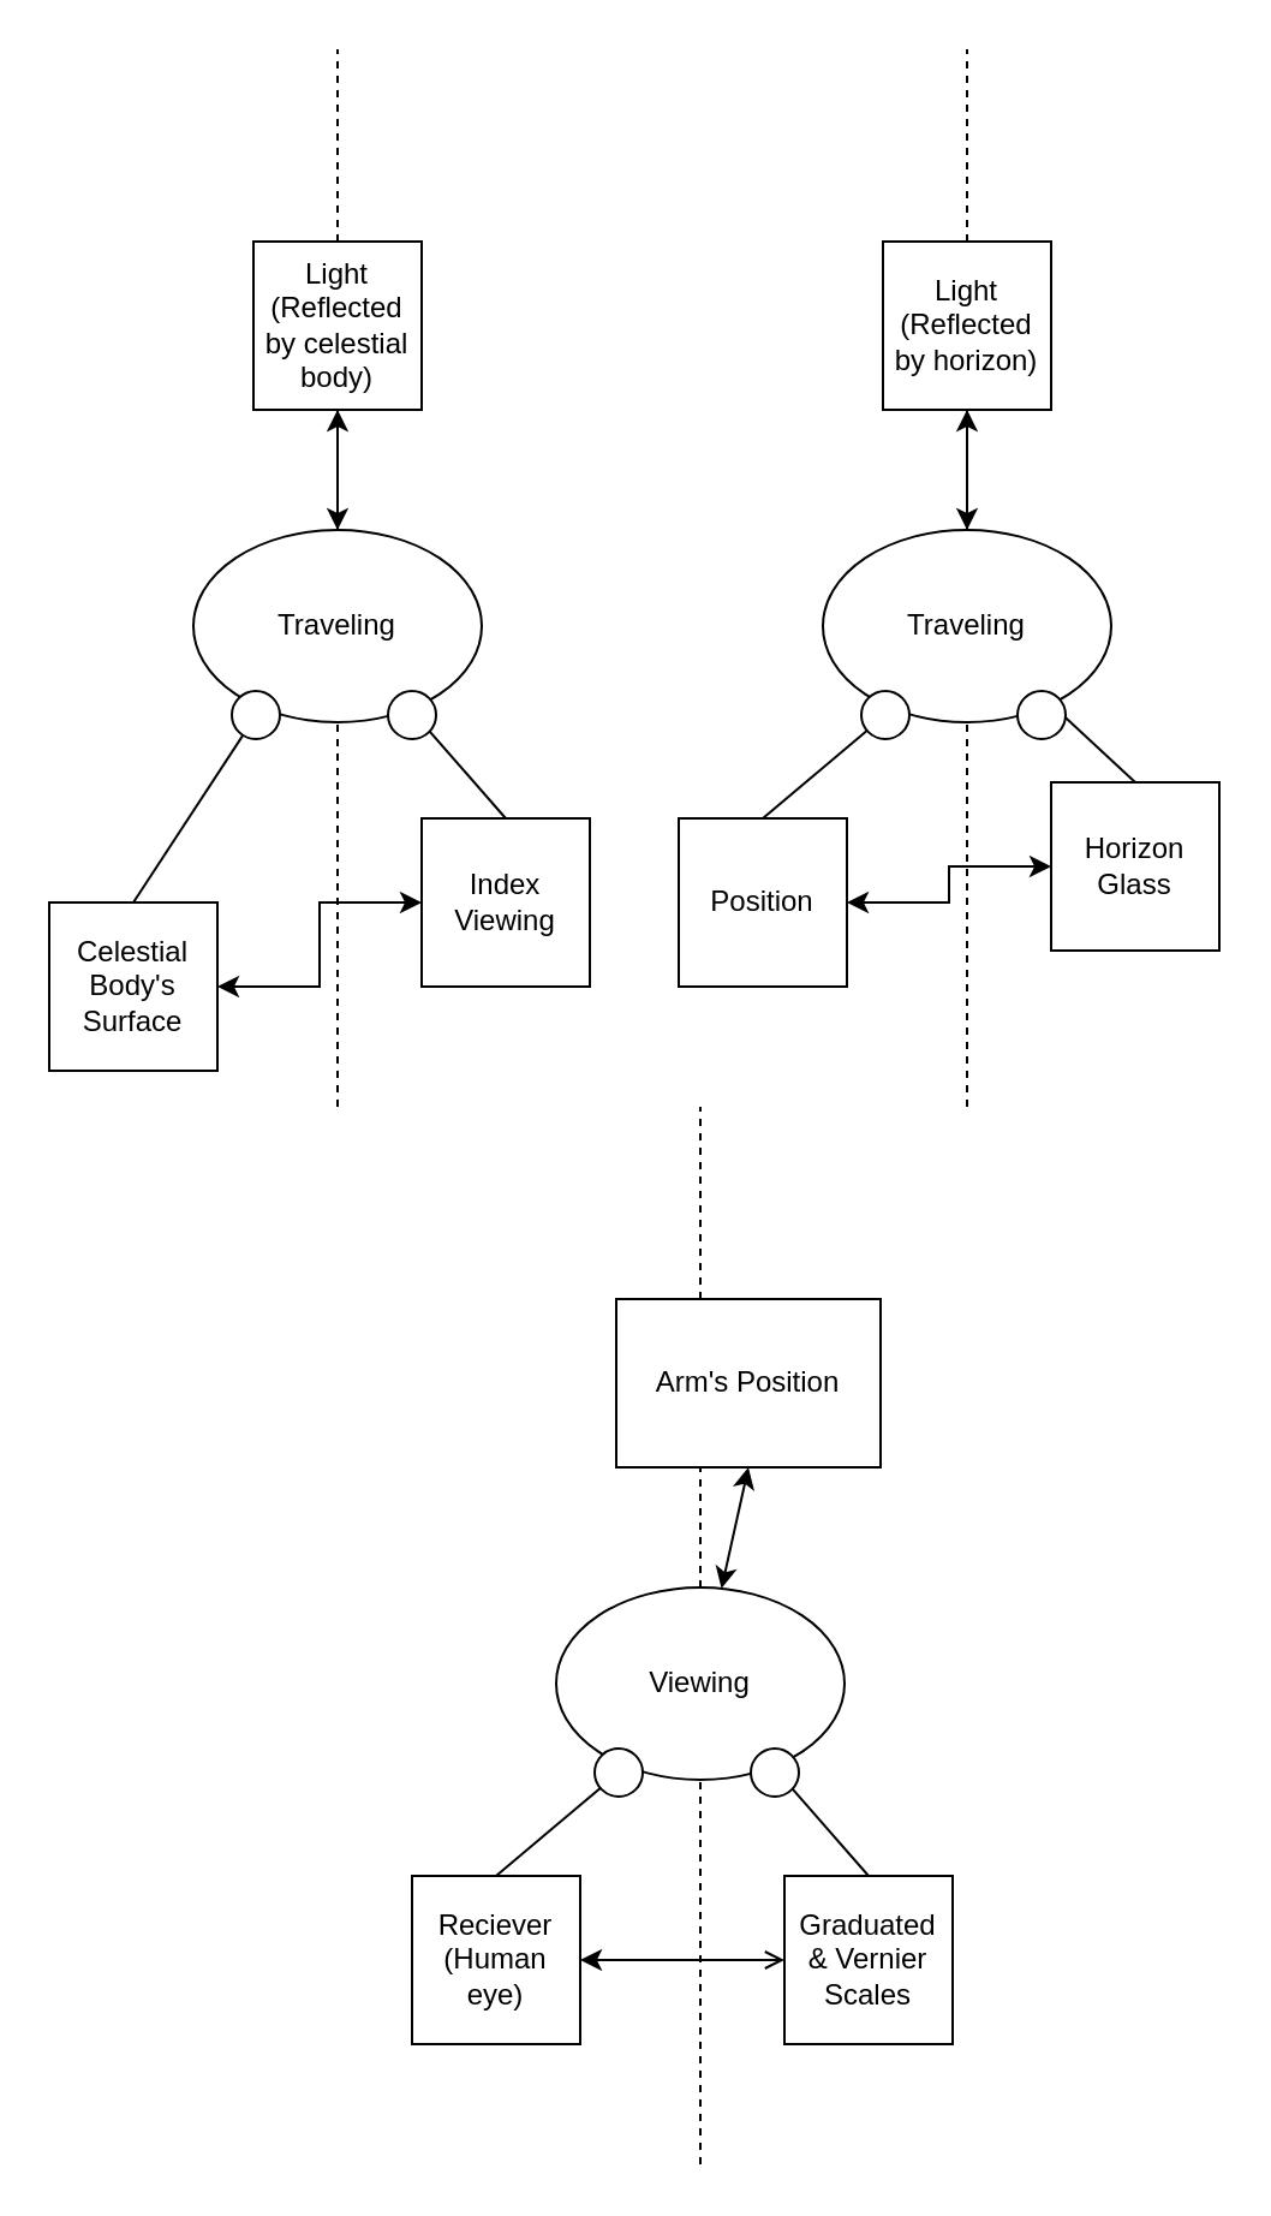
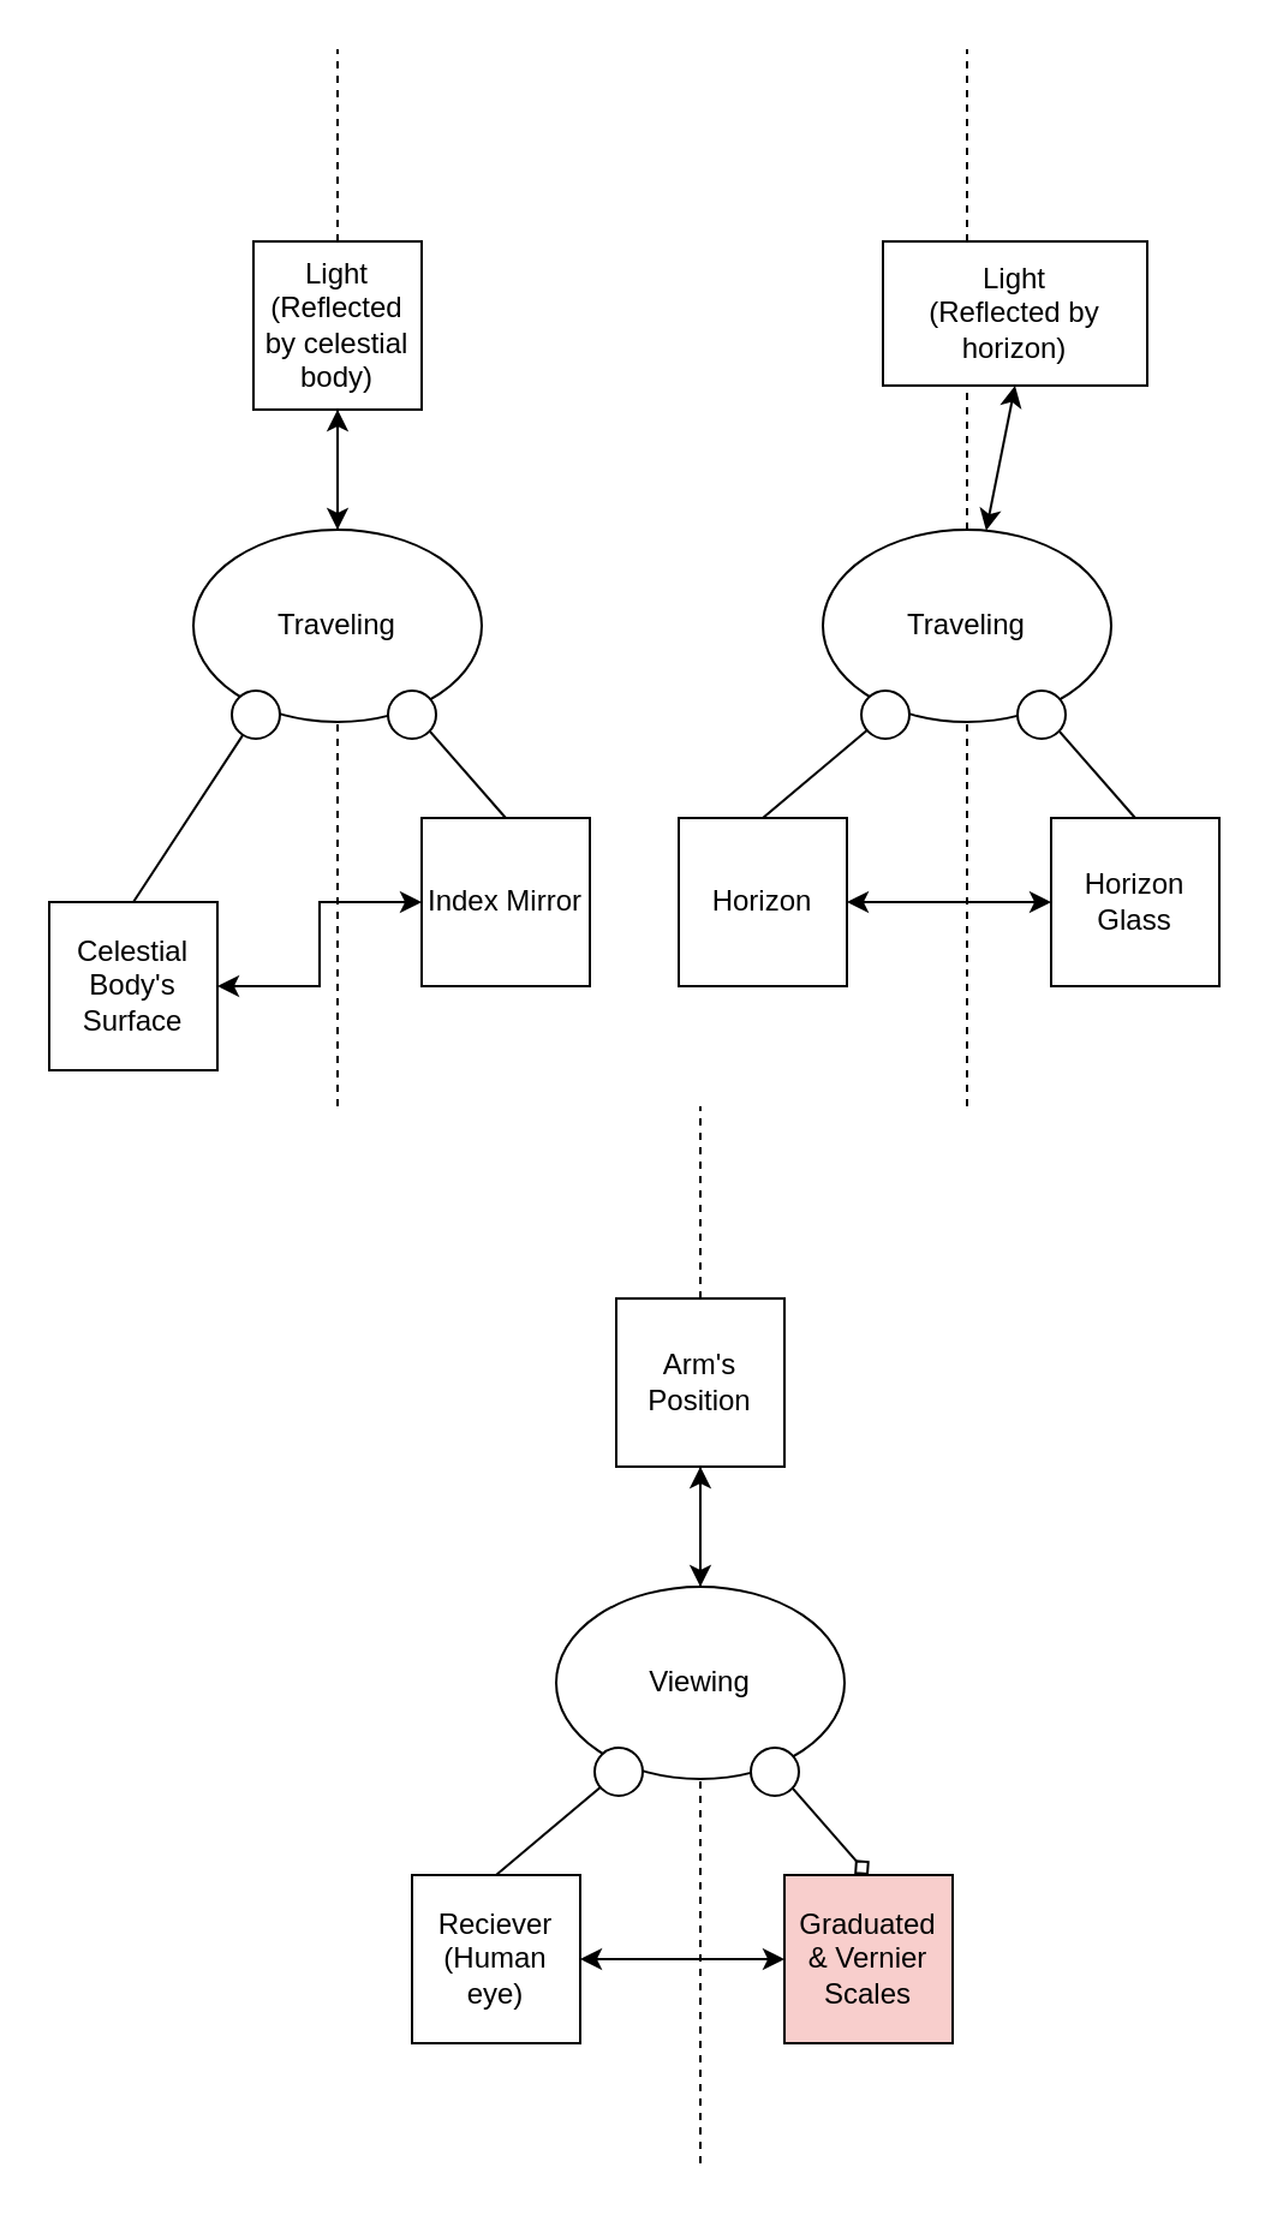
- <mxCell id="3" value="Light&lt;br&gt;(Reflected by horizon)" style="whiteSpace=wrap;html=1;aspect=fixed;" vertex="1" parent="1"><mxGeometry x="367" y="100" width="70" height="70" as="geometry" /></mxCell>
+ <mxCell id="3" value="Light&lt;br&gt;(Reflected by horizon)" style="whiteSpace=wrap;html=1;aspect=fixed;" vertex="1" parent="1"><mxGeometry x="367" y="100" width="110" height="60" as="geometry" /></mxCell>
- <mxCell id="6" value="Horizon Glass" style="whiteSpace=wrap;html=1;aspect=fixed;" vertex="1" parent="1"><mxGeometry x="437" y="325" width="70" height="70" as="geometry" /></mxCell>
+ <mxCell id="6" value="Horizon Glass" style="whiteSpace=wrap;html=1;aspect=fixed;" vertex="1" parent="1"><mxGeometry x="437" y="340" width="70" height="70" as="geometry" /></mxCell>
- <mxCell id="17" value="Index Viewing" style="whiteSpace=wrap;html=1;aspect=fixed;" vertex="1" parent="1"><mxGeometry x="175" y="340" width="70" height="70" as="geometry" /></mxCell>
+ <mxCell id="17" value="Index Mirror" style="whiteSpace=wrap;html=1;aspect=fixed;" vertex="1" parent="1"><mxGeometry x="175" y="340" width="70" height="70" as="geometry" /></mxCell>
- <mxCell id="5" value="Position" style="whiteSpace=wrap;html=1;aspect=fixed;" vertex="1" parent="1"><mxGeometry x="282" y="340" width="70" height="70" as="geometry" /></mxCell>
+ <mxCell id="5" value="Horizon" style="whiteSpace=wrap;html=1;aspect=fixed;" vertex="1" parent="1"><mxGeometry x="282" y="340" width="70" height="70" as="geometry" /></mxCell>
- <mxCell id="25" value="Arm's Position" style="whiteSpace=wrap;html=1;aspect=fixed;" vertex="1" parent="1"><mxGeometry x="256" y="540" width="110" height="70" as="geometry" /></mxCell>
+ <mxCell id="25" value="Arm's Position" style="whiteSpace=wrap;html=1;aspect=fixed;" vertex="1" parent="1"><mxGeometry x="256" y="540" width="70" height="70" as="geometry" /></mxCell>
- <mxCell id="30" style="edgeStyle=none;rounded=0;orthogonalLoop=1;jettySize=auto;html=1;entryX=0.5;entryY=0;entryDx=0;entryDy=0;startArrow=none;startFill=0;endArrow=none;endFill=0;" edge="1" parent="1" source="31" target="28"><mxGeometry relative="1" as="geometry" /></mxCell>
+ <mxCell id="30" style="edgeStyle=none;rounded=0;orthogonalLoop=1;jettySize=auto;html=1;entryX=0.5;entryY=0;entryDx=0;entryDy=0;startArrow=none;startFill=0;endArrow=diamond;endFill=0;" edge="1" parent="1" source="31" target="28"><mxGeometry relative="1" as="geometry" /></mxCell>
- <mxCell id="26" style="edgeStyle=orthogonalEdgeStyle;rounded=0;orthogonalLoop=1;jettySize=auto;html=1;startArrow=classic;startFill=1;endArrow=open;endFill=1;" edge="1" parent="1" source="27" target="28"><mxGeometry relative="1" as="geometry" /></mxCell>
+ <mxCell id="26" style="edgeStyle=orthogonalEdgeStyle;rounded=0;orthogonalLoop=1;jettySize=auto;html=1;startArrow=classic;startFill=1;endArrow=classic;endFill=1;" edge="1" parent="1" source="27" target="28"><mxGeometry relative="1" as="geometry" /></mxCell>
- <mxCell id="28" value="Graduated &amp;amp; Vernier Scales" style="whiteSpace=wrap;html=1;aspect=fixed;" vertex="1" parent="1"><mxGeometry x="326" y="780" width="70" height="70" as="geometry" /></mxCell>
+ <mxCell id="28" value="Graduated &amp;amp; Vernier Scales" style="whiteSpace=wrap;html=1;aspect=fixed;fillColor=#f8cecc;" vertex="1" parent="1"><mxGeometry x="326" y="780" width="70" height="70" as="geometry" /></mxCell>
